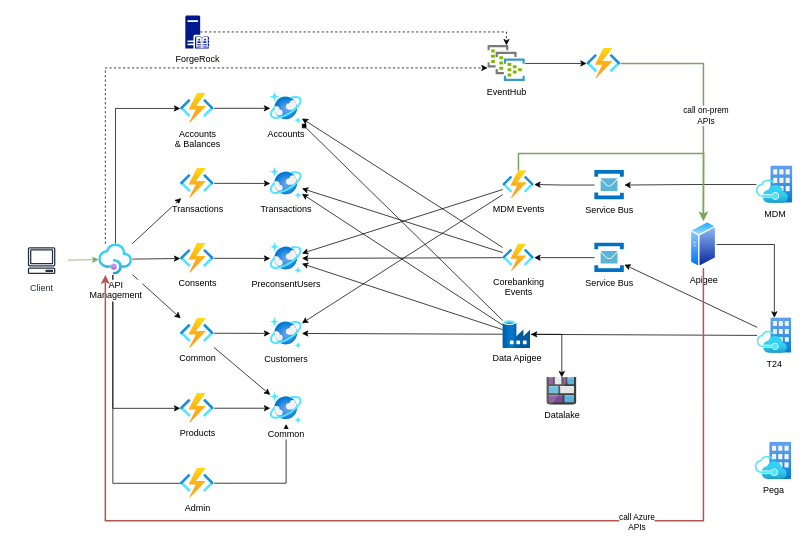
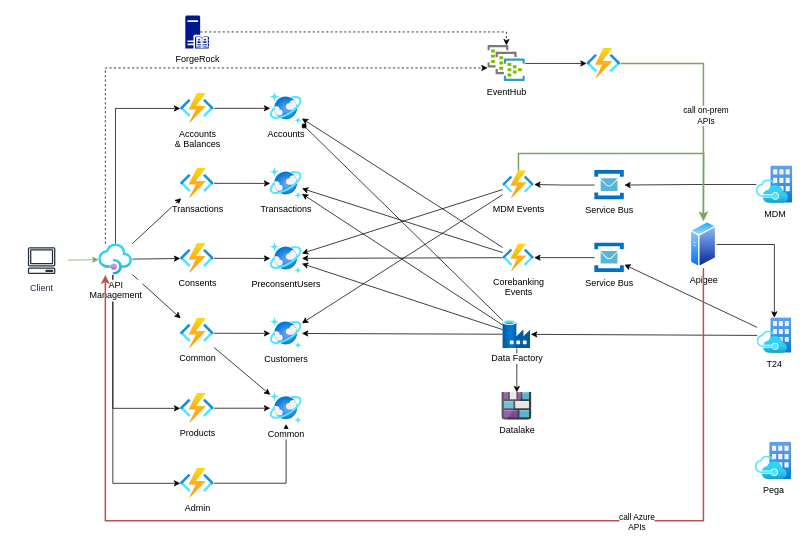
- <mxCell id="17" value="Data Apigee" style="aspect=fixed;html=1;points=[];align=center;image;fontSize=12;image=img/lib/azure2/databases/Data_Factory.svg;" parent="1" vertex="1"><mxGeometry x="670" y="426.5" width="37.5" height="37.5" as="geometry" /></mxCell>
+ <mxCell id="17" value="Data Factory" style="aspect=fixed;html=1;points=[];align=center;image;fontSize=12;image=img/lib/azure2/databases/Data_Factory.svg;" parent="1" vertex="1"><mxGeometry x="670" y="426.5" width="37.5" height="37.5" as="geometry" /></mxCell>
- <mxCell id="31" value="Datalake" style="aspect=fixed;html=1;points=[];align=center;image;fontSize=12;image=img/lib/mscae/Blog_Storage.svg;" parent="1" vertex="1"><mxGeometry x="728.75" y="502.79" width="40" height="36.8" as="geometry" /></mxCell>
+ <mxCell id="31" value="Datalake" style="aspect=fixed;html=1;points=[];align=center;image;fontSize=12;image=img/lib/mscae/Blog_Storage.svg;" parent="1" vertex="1"><mxGeometry x="668.75" y="522.79" width="40" height="36.8" as="geometry" /></mxCell>
- <mxCell id="3" style="rounded=0;orthogonalLoop=1;jettySize=auto;html=1;edgeStyle=orthogonalEdgeStyle;endArrow=none;" edge="1" parent="1" source="9" target="41"><mxGeometry relative="1" as="geometry"><Array as="points"><mxPoint x="150" y="644" /></Array></mxGeometry></mxCell>
+ <mxCell id="3" style="rounded=0;orthogonalLoop=1;jettySize=auto;html=1;edgeStyle=orthogonalEdgeStyle;" edge="1" parent="1" source="9" target="41"><mxGeometry relative="1" as="geometry"><Array as="points"><mxPoint x="150" y="644" /></Array></mxGeometry></mxCell>
